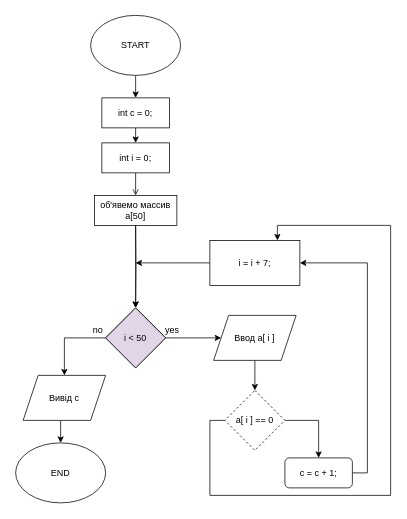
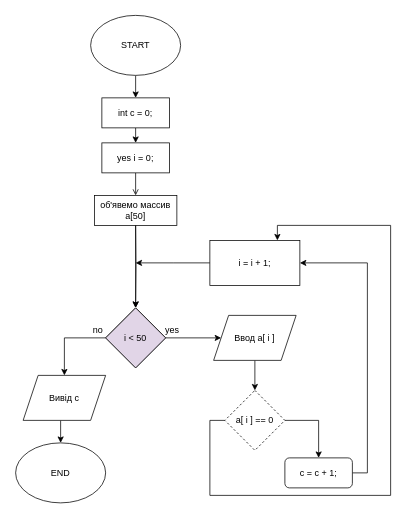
- <mxCell id="5" value="int i = 0;" style="rounded=0;whiteSpace=wrap;html=1;" vertex="1" parent="1"><mxGeometry x="135" y="190" width="90" height="40" as="geometry" /></mxCell>
+ <mxCell id="5" value="yes i = 0;" style="rounded=0;whiteSpace=wrap;html=1;" vertex="1" parent="1"><mxGeometry x="135" y="190" width="90" height="40" as="geometry" /></mxCell>
- <mxCell id="9" value="i = i + 7;" style="rounded=0;whiteSpace=wrap;html=1;" vertex="1" parent="1"><mxGeometry x="279" y="320" width="120" height="60" as="geometry" /></mxCell>
+ <mxCell id="9" value="i = i + 1;" style="rounded=0;whiteSpace=wrap;html=1;" vertex="1" parent="1"><mxGeometry x="279" y="320" width="120" height="60" as="geometry" /></mxCell>
